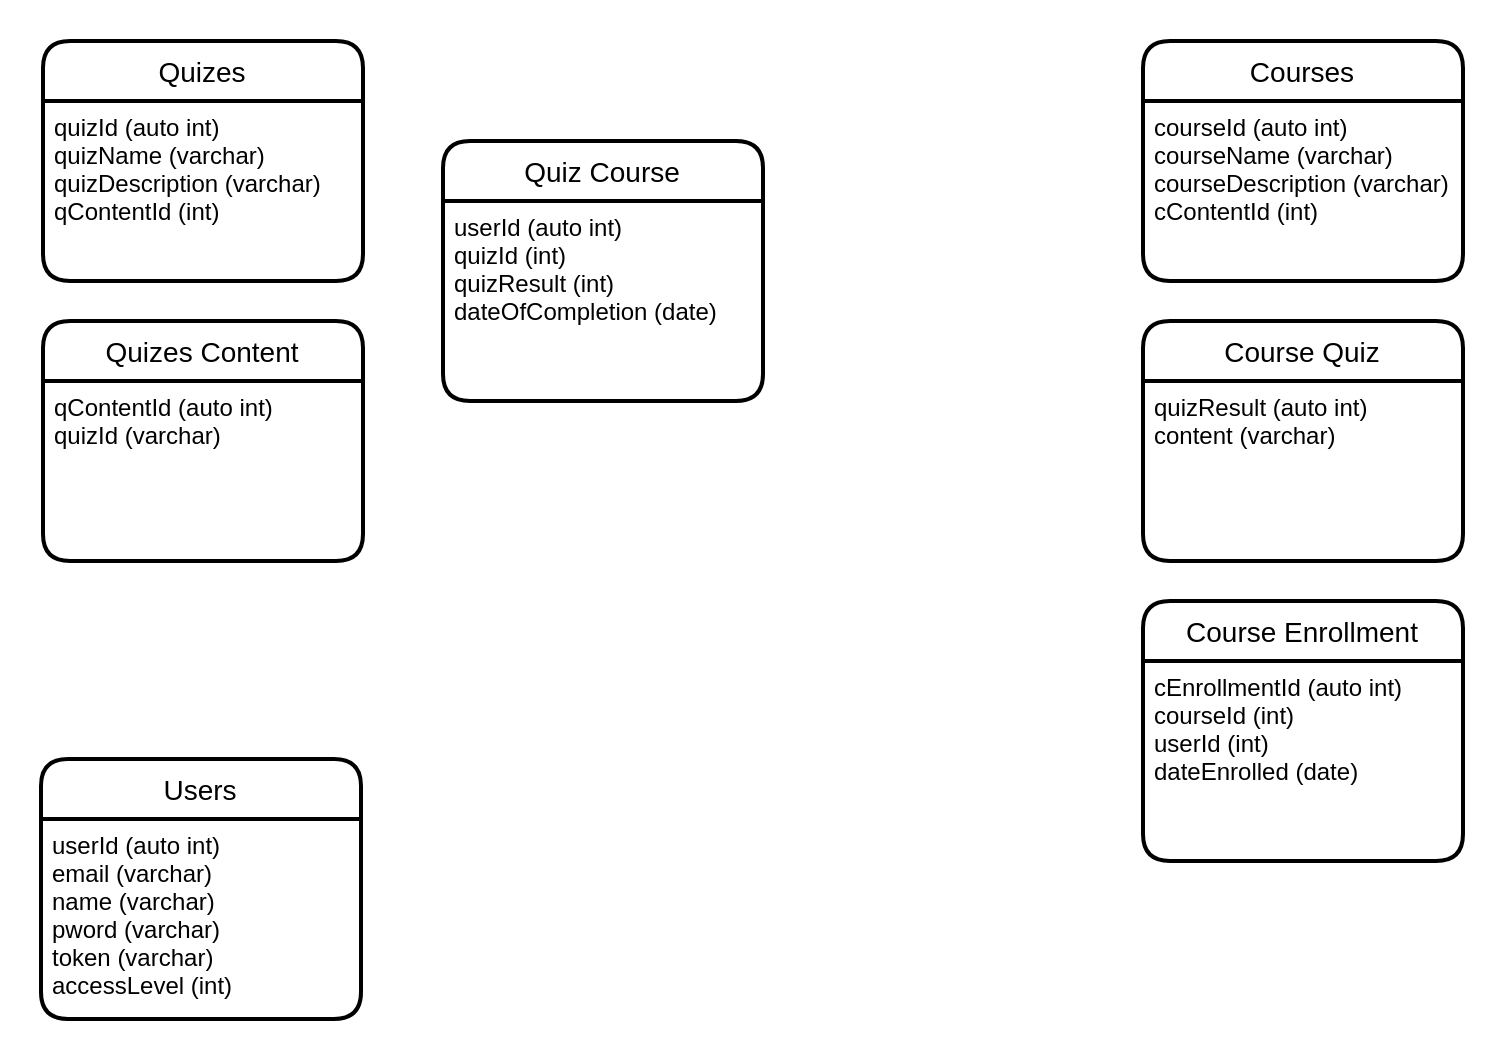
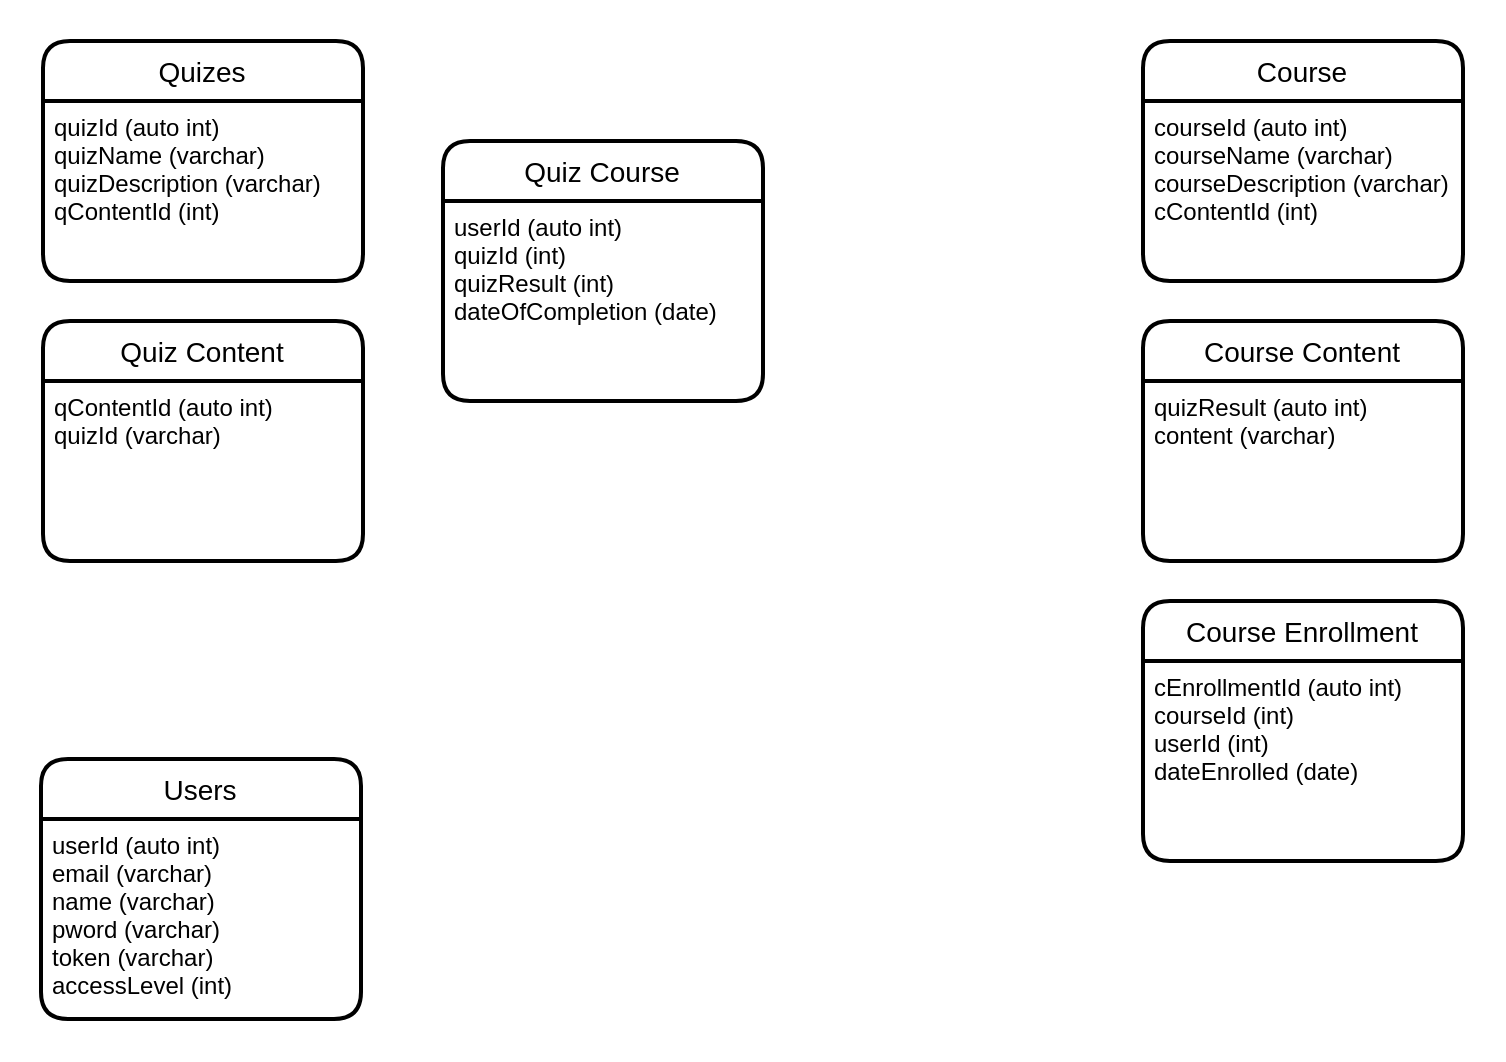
- <mxCell id="4" value="Courses" style="swimlane;childLayout=stackLayout;horizontal=1;startSize=30;horizontalStack=0;rounded=1;fontSize=14;fontStyle=0;strokeWidth=2;resizeParent=0;resizeLast=1;shadow=0;dashed=0;align=center;" parent="1" vertex="1"><mxGeometry x="571" y="20" width="160" height="120" as="geometry" /></mxCell>
+ <mxCell id="4" value="Course" style="swimlane;childLayout=stackLayout;horizontal=1;startSize=30;horizontalStack=0;rounded=1;fontSize=14;fontStyle=0;strokeWidth=2;resizeParent=0;resizeLast=1;shadow=0;dashed=0;align=center;" parent="1" vertex="1"><mxGeometry x="571" y="20" width="160" height="120" as="geometry" /></mxCell>
- <mxCell id="12" value="Quizes Content" style="swimlane;childLayout=stackLayout;horizontal=1;startSize=30;horizontalStack=0;rounded=1;fontSize=14;fontStyle=0;strokeWidth=2;resizeParent=0;resizeLast=1;shadow=0;dashed=0;align=center;" parent="1" vertex="1"><mxGeometry x="21" y="160" width="160" height="120" as="geometry" /></mxCell>
+ <mxCell id="12" value="Quiz Content" style="swimlane;childLayout=stackLayout;horizontal=1;startSize=30;horizontalStack=0;rounded=1;fontSize=14;fontStyle=0;strokeWidth=2;resizeParent=0;resizeLast=1;shadow=0;dashed=0;align=center;" parent="1" vertex="1"><mxGeometry x="21" y="160" width="160" height="120" as="geometry" /></mxCell>
- <mxCell id="10" value="Course Quiz" style="swimlane;childLayout=stackLayout;horizontal=1;startSize=30;horizontalStack=0;rounded=1;fontSize=14;fontStyle=0;strokeWidth=2;resizeParent=0;resizeLast=1;shadow=0;dashed=0;align=center;" parent="1" vertex="1"><mxGeometry x="571" y="160" width="160" height="120" as="geometry" /></mxCell>
+ <mxCell id="10" value="Course Content" style="swimlane;childLayout=stackLayout;horizontal=1;startSize=30;horizontalStack=0;rounded=1;fontSize=14;fontStyle=0;strokeWidth=2;resizeParent=0;resizeLast=1;shadow=0;dashed=0;align=center;" parent="1" vertex="1"><mxGeometry x="571" y="160" width="160" height="120" as="geometry" /></mxCell>
